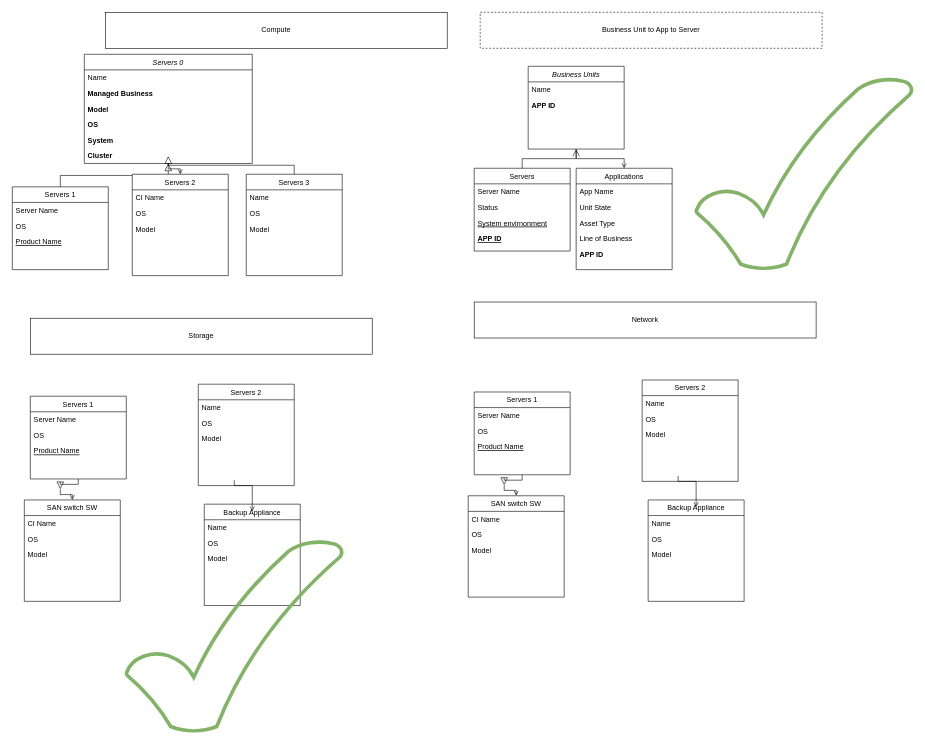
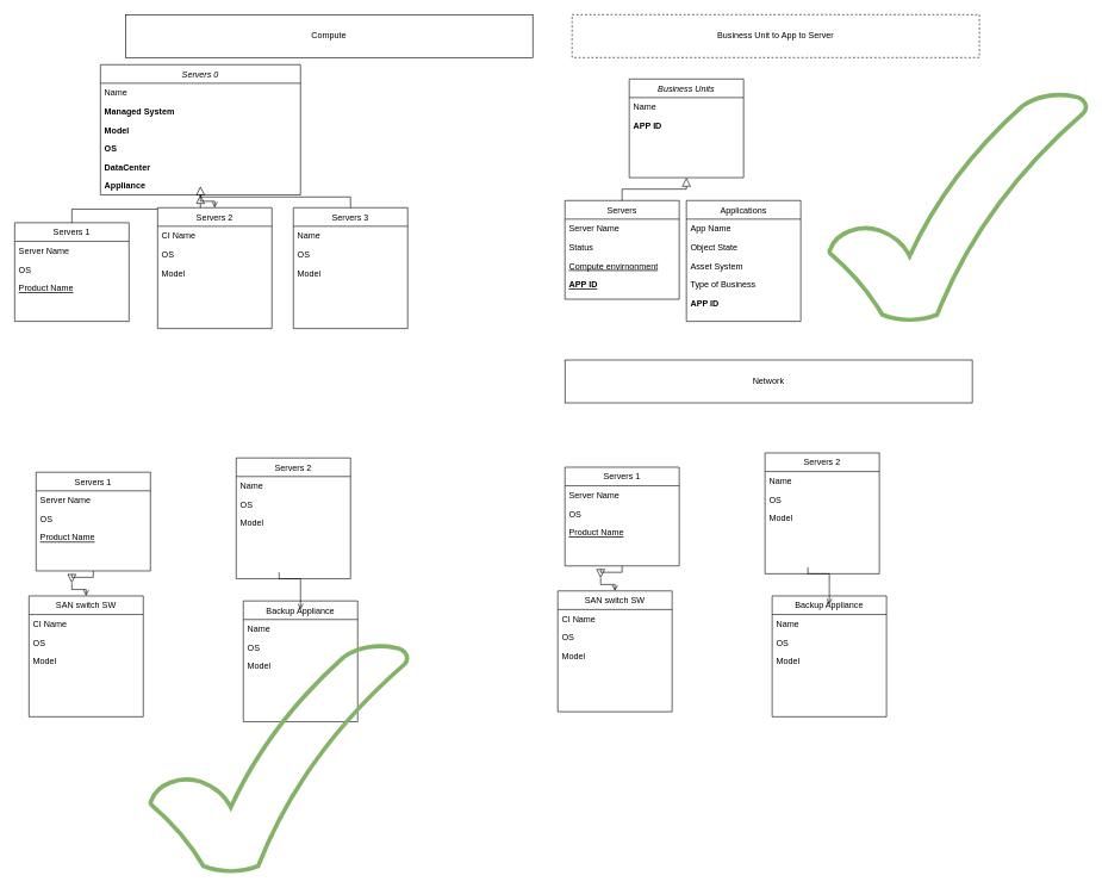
- <mxCell id="22" value="Managed Business" style="text;align=left;verticalAlign=top;spacingLeft=4;spacingRight=4;overflow=hidden;rotatable=0;points=[[0,0.5],[1,0.5]];portConstraint=eastwest;rounded=0;shadow=0;html=0;fontStyle=1" vertex="1" parent="20"><mxGeometry y="52" width="280" height="26" as="geometry" /></mxCell>
+ <mxCell id="22" value="Managed System" style="text;align=left;verticalAlign=top;spacingLeft=4;spacingRight=4;overflow=hidden;rotatable=0;points=[[0,0.5],[1,0.5]];portConstraint=eastwest;rounded=0;shadow=0;html=0;fontStyle=1" vertex="1" parent="20"><mxGeometry y="52" width="280" height="26" as="geometry" /></mxCell>
- <mxCell id="25" value="System" style="text;align=left;verticalAlign=top;spacingLeft=4;spacingRight=4;overflow=hidden;rotatable=0;points=[[0,0.5],[1,0.5]];portConstraint=eastwest;rounded=0;shadow=0;html=0;fontStyle=1" vertex="1" parent="20"><mxGeometry y="130" width="280" height="26" as="geometry" /></mxCell>
+ <mxCell id="25" value="DataCenter" style="text;align=left;verticalAlign=top;spacingLeft=4;spacingRight=4;overflow=hidden;rotatable=0;points=[[0,0.5],[1,0.5]];portConstraint=eastwest;rounded=0;shadow=0;html=0;fontStyle=1" vertex="1" parent="20"><mxGeometry y="130" width="280" height="26" as="geometry" /></mxCell>
- <mxCell id="26" value="Cluster" style="text;align=left;verticalAlign=top;spacingLeft=4;spacingRight=4;overflow=hidden;rotatable=0;points=[[0,0.5],[1,0.5]];portConstraint=eastwest;rounded=0;shadow=0;html=0;fontStyle=1" vertex="1" parent="20"><mxGeometry y="156" width="280" height="26" as="geometry" /></mxCell>
+ <mxCell id="26" value="Appliance" style="text;align=left;verticalAlign=top;spacingLeft=4;spacingRight=4;overflow=hidden;rotatable=0;points=[[0,0.5],[1,0.5]];portConstraint=eastwest;rounded=0;shadow=0;html=0;fontStyle=1" vertex="1" parent="20"><mxGeometry y="156" width="280" height="26" as="geometry" /></mxCell>
- <mxCell id="10" value="" style="endArrow=open;endSize=10;endFill=0;shadow=0;strokeWidth=1;rounded=0;edgeStyle=elbowEdgeStyle;elbow=vertical;" parent="1" source="5" target="2" edge="1"><mxGeometry width="160" relative="1" as="geometry"><mxPoint x="860" y="193" as="sourcePoint" /><mxPoint x="860" y="193" as="targetPoint" /></mxGeometry></mxCell>
+ <mxCell id="10" value="" style="endArrow=block;endSize=10;endFill=0;shadow=0;strokeWidth=1;rounded=0;edgeStyle=elbowEdgeStyle;elbow=vertical;" parent="1" source="5" target="2" edge="1"><mxGeometry width="160" relative="1" as="geometry"><mxPoint x="860" y="193" as="sourcePoint" /><mxPoint x="860" y="193" as="targetPoint" /></mxGeometry></mxCell>
- <mxCell id="17" value="" style="endArrow=open;shadow=0;strokeWidth=1;rounded=0;endFill=1;edgeStyle=elbowEdgeStyle;elbow=vertical;" parent="1" source="2" target="11" edge="1"><mxGeometry x="0.5" y="41" relative="1" as="geometry"><mxPoint x="1040" y="182" as="sourcePoint" /><mxPoint x="1200" y="182" as="targetPoint" /><mxPoint x="-40" y="32" as="offset" /></mxGeometry></mxCell>
- <mxCell id="13" value="Unit State" style="text;align=left;verticalAlign=top;spacingLeft=4;spacingRight=4;overflow=hidden;rotatable=0;points=[[0,0.5],[1,0.5]];portConstraint=eastwest;rounded=0;shadow=0;html=0;" parent="11" vertex="1"><mxGeometry y="52" width="160" height="26" as="geometry" /></mxCell>
+ <mxCell id="13" value="Object State" style="text;align=left;verticalAlign=top;spacingLeft=4;spacingRight=4;overflow=hidden;rotatable=0;points=[[0,0.5],[1,0.5]];portConstraint=eastwest;rounded=0;shadow=0;html=0;" parent="11" vertex="1"><mxGeometry y="52" width="160" height="26" as="geometry" /></mxCell>
- <mxCell id="8" value="System envirnonment " style="text;align=left;verticalAlign=top;spacingLeft=4;spacingRight=4;overflow=hidden;rotatable=0;points=[[0,0.5],[1,0.5]];portConstraint=eastwest;fontStyle=4" parent="5" vertex="1"><mxGeometry y="78" width="160" height="26" as="geometry" /></mxCell>
+ <mxCell id="8" value="Compute envirnonment " style="text;align=left;verticalAlign=top;spacingLeft=4;spacingRight=4;overflow=hidden;rotatable=0;points=[[0,0.5],[1,0.5]];portConstraint=eastwest;fontStyle=4" parent="5" vertex="1"><mxGeometry y="78" width="160" height="26" as="geometry" /></mxCell>
- <mxCell id="14" value="Asset Type" style="text;align=left;verticalAlign=top;spacingLeft=4;spacingRight=4;overflow=hidden;rotatable=0;points=[[0,0.5],[1,0.5]];portConstraint=eastwest;rounded=0;shadow=0;html=0;" parent="11" vertex="1"><mxGeometry y="78" width="160" height="26" as="geometry" /></mxCell>
+ <mxCell id="14" value="Asset System" style="text;align=left;verticalAlign=top;spacingLeft=4;spacingRight=4;overflow=hidden;rotatable=0;points=[[0,0.5],[1,0.5]];portConstraint=eastwest;rounded=0;shadow=0;html=0;" parent="11" vertex="1"><mxGeometry y="78" width="160" height="26" as="geometry" /></mxCell>
- <mxCell id="15" value="Line of Business" style="text;align=left;verticalAlign=top;spacingLeft=4;spacingRight=4;overflow=hidden;rotatable=0;points=[[0,0.5],[1,0.5]];portConstraint=eastwest;rounded=0;shadow=0;html=0;" parent="11" vertex="1"><mxGeometry y="104" width="160" height="26" as="geometry" /></mxCell>
+ <mxCell id="15" value="Type of Business" style="text;align=left;verticalAlign=top;spacingLeft=4;spacingRight=4;overflow=hidden;rotatable=0;points=[[0,0.5],[1,0.5]];portConstraint=eastwest;rounded=0;shadow=0;html=0;" parent="11" vertex="1"><mxGeometry y="104" width="160" height="26" as="geometry" /></mxCell>
- <mxCell id="42" value="Storage" style="rounded=0;whiteSpace=wrap;html=1;" vertex="1" parent="1"><mxGeometry x="50" y="530" width="570" height="60" as="geometry" /></mxCell>
